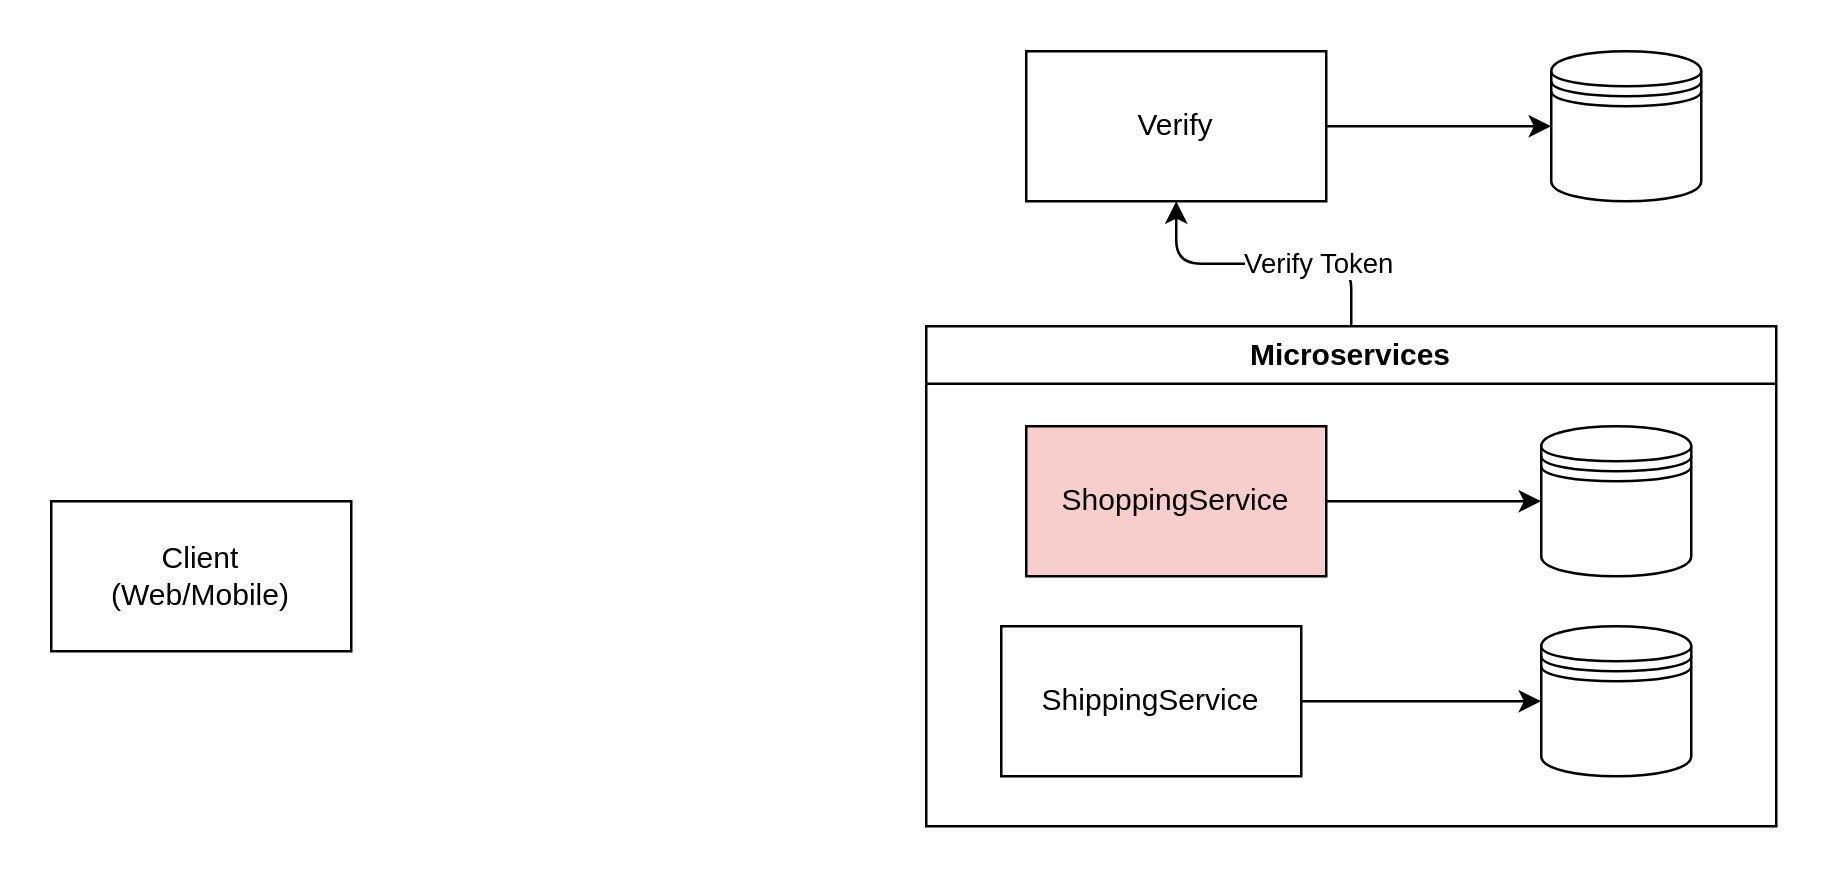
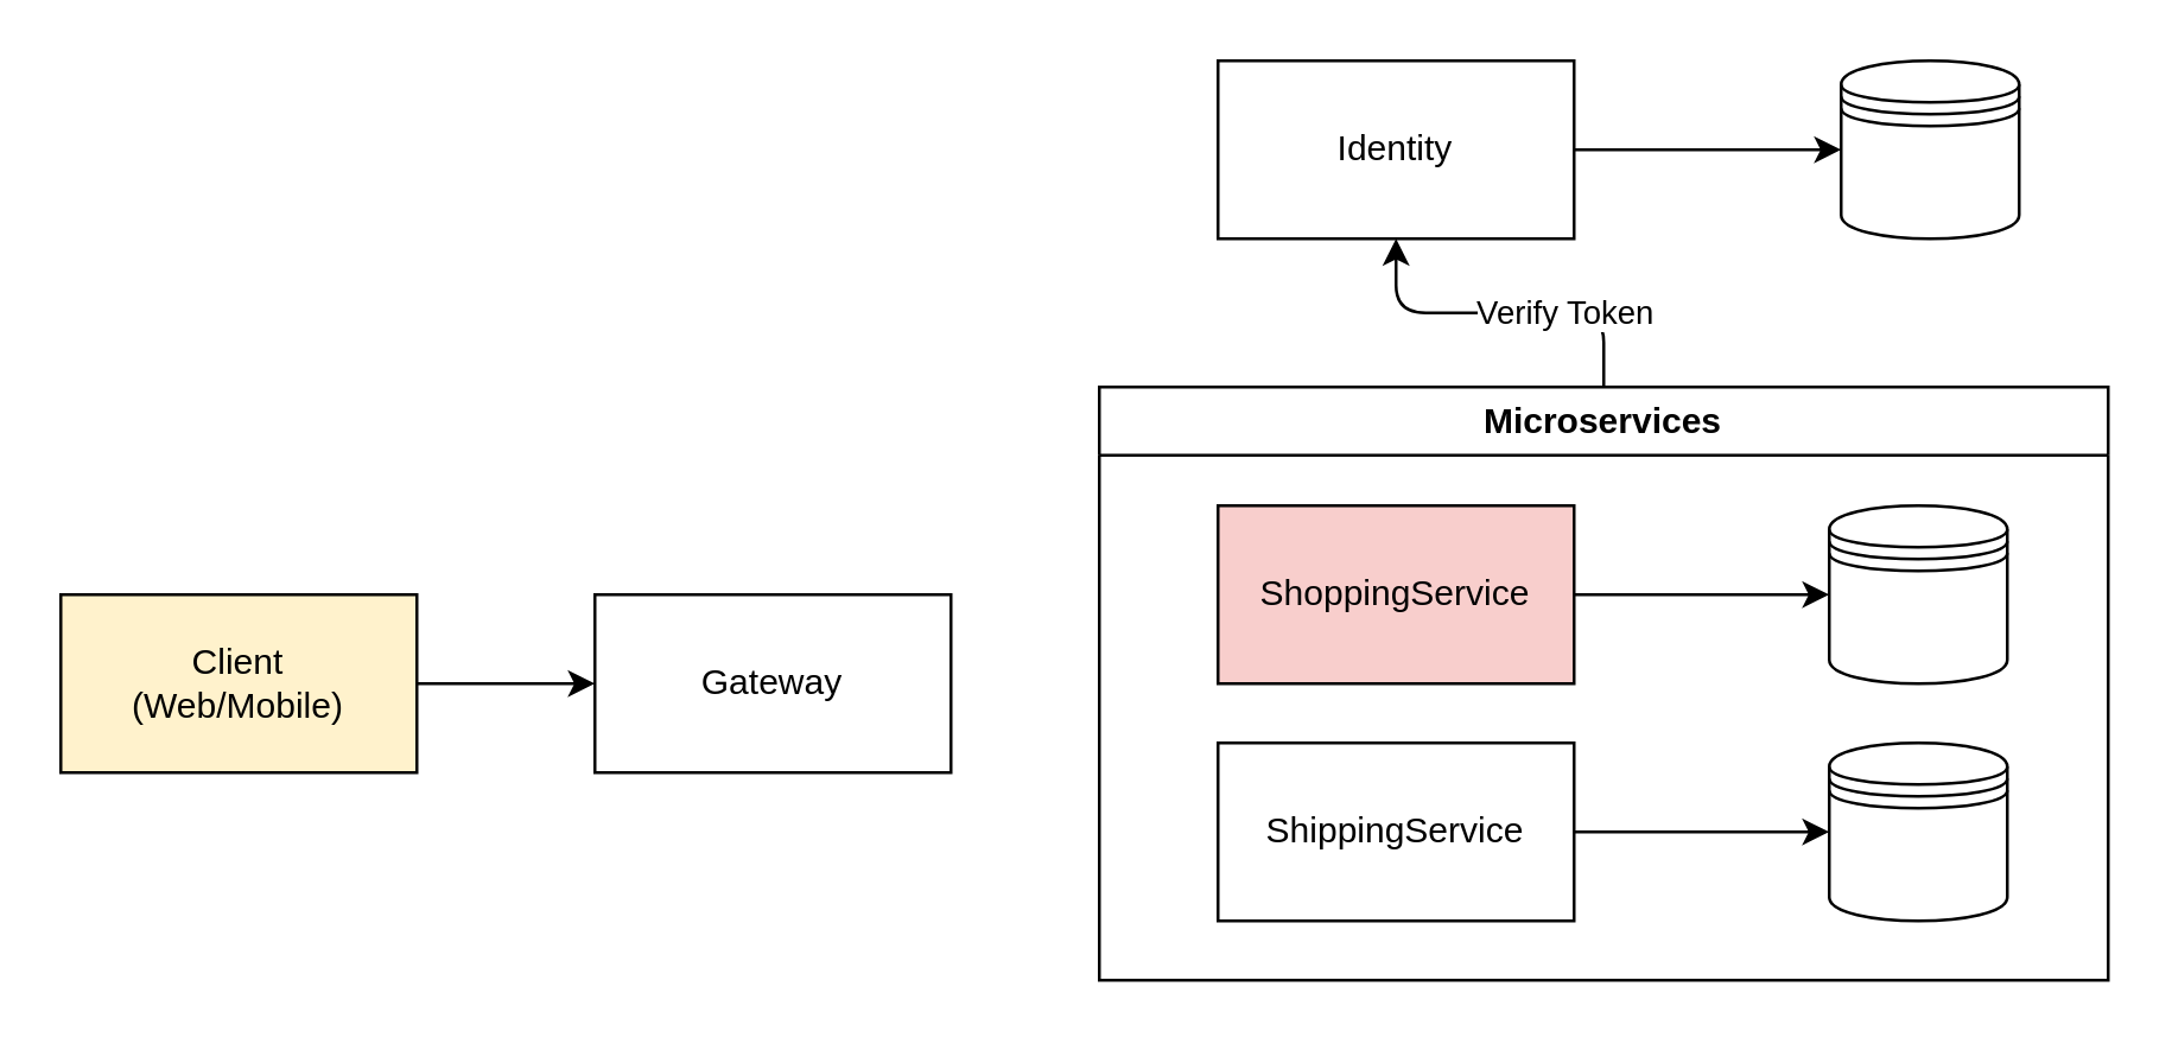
- <mxCell id="12" value="Verify" style="rounded=0;whiteSpace=wrap;html=1;" vertex="1" parent="1"><mxGeometry x="410" y="20" width="120" height="60" as="geometry" /></mxCell>
+ <mxCell id="12" value="Identity" style="rounded=0;whiteSpace=wrap;html=1;" vertex="1" parent="1"><mxGeometry x="410" y="20" width="120" height="60" as="geometry" /></mxCell>
- <mxCell id="14" value="Client &lt;br&gt;(Web/Mobile)" style="rounded=0;whiteSpace=wrap;html=1;" vertex="1" parent="1"><mxGeometry x="20" y="200" width="120" height="60" as="geometry" /></mxCell>
+ <mxCell id="14" value="Client &lt;br&gt;(Web/Mobile)" style="rounded=0;whiteSpace=wrap;html=1;fillColor=#fff2cc;" vertex="1" parent="1"><mxGeometry x="20" y="200" width="120" height="60" as="geometry" /></mxCell>
+ <mxCell id="13" style="edgeStyle=orthogonalEdgeStyle;html=1;startArrow=none;startFill=0;" edge="1" parent="1" source="14" target="15"><mxGeometry relative="1" as="geometry" /></mxCell>
+ <mxCell id="15" value="Gateway" style="rounded=0;whiteSpace=wrap;html=1;" vertex="1" parent="1"><mxGeometry x="200" y="200" width="120" height="60" as="geometry" /></mxCell>
- <mxCell id="6" value="ShippingService" style="rounded=0;whiteSpace=wrap;html=1;" vertex="1" parent="4"><mxGeometry x="30" y="120" width="120" height="60" as="geometry" /></mxCell>
+ <mxCell id="6" value="ShippingService" style="rounded=0;whiteSpace=wrap;html=1;" vertex="1" parent="4"><mxGeometry x="40" y="120" width="120" height="60" as="geometry" /></mxCell>
